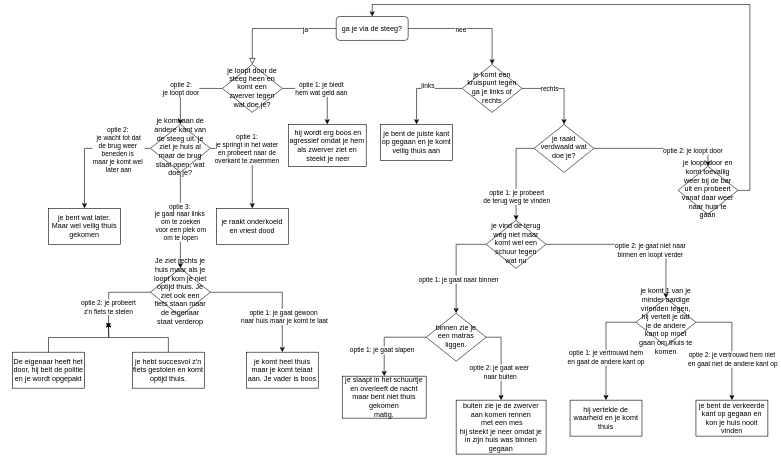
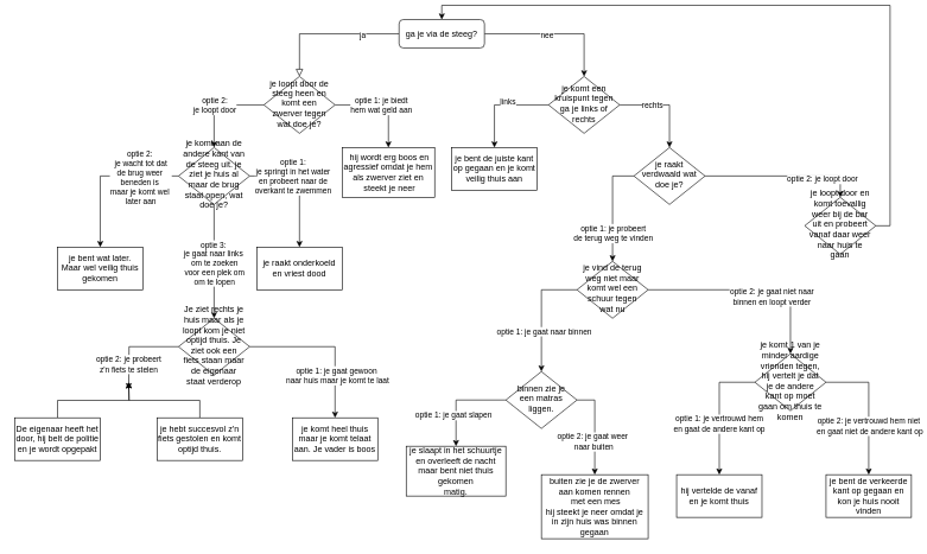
- <mxCell id="62" value="hij vertelde de waarheid en je komt thuis" style="rounded=0;whiteSpace=wrap;html=1;" vertex="1" parent="1"><mxGeometry x="950" y="660" width="120" height="60" as="geometry" /></mxCell>
+ <mxCell id="62" value="hij vertelde de vanaf en je komt thuis" style="rounded=0;whiteSpace=wrap;html=1;" vertex="1" parent="1"><mxGeometry x="950" y="660" width="120" height="60" as="geometry" /></mxCell>
